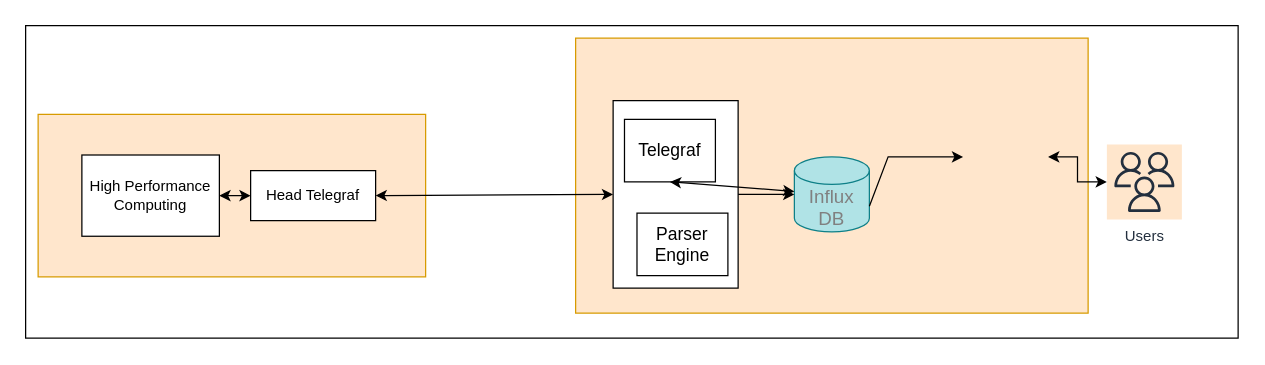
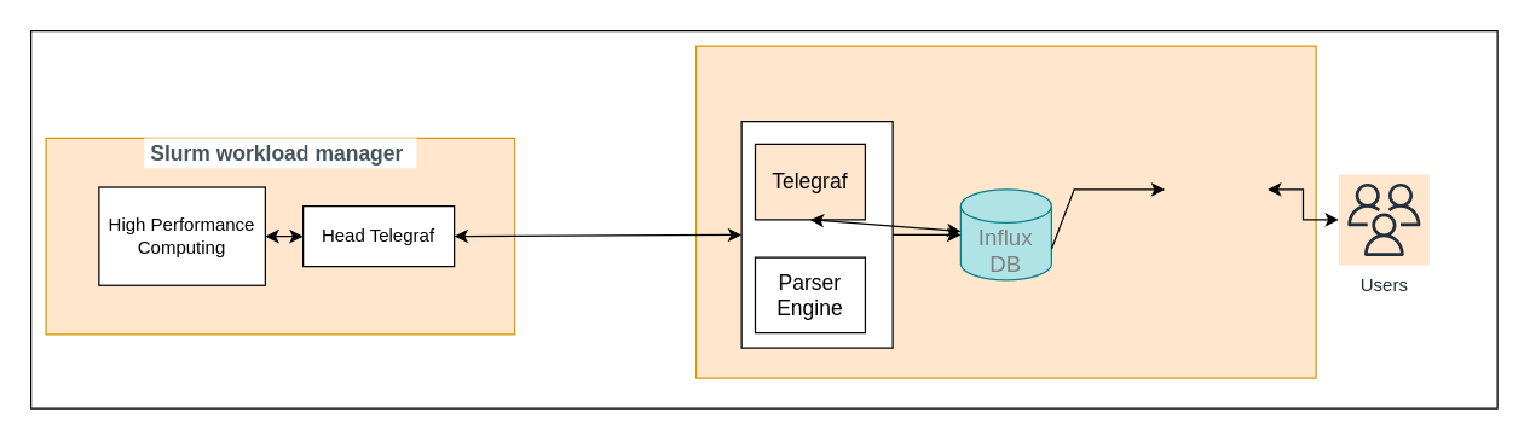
+ <mxCell id="8" value="&lt;h1 style=&quot;font-size: 14px&quot;&gt;&lt;span style=&quot;color: rgb(70 , 84 , 92)&quot;&gt;Slurm workload manager&lt;/span&gt;&amp;nbsp;&lt;/h1&gt;" style="text;html=1;align=center;verticalAlign=middle;whiteSpace=wrap;rounded=0;fillColor=#FFFFFF;" vertex="1" parent="4"><mxGeometry x="65" width="180" height="20" as="geometry" /></mxCell>
- <mxCell id="16" value="Telegraf" style="rounded=0;whiteSpace=wrap;html=1;labelBackgroundColor=none;fontFamily=Helvetica;fontSize=14;fillColor=#FFFFFF;" vertex="1" parent="14"><mxGeometry x="9.091" y="15" width="72.727" height="50" as="geometry" /></mxCell>
+ <mxCell id="16" value="Telegraf" style="rounded=0;whiteSpace=wrap;html=1;labelBackgroundColor=none;fontFamily=Helvetica;fontSize=14;fillColor=#ffe6cc;" vertex="1" parent="14"><mxGeometry x="9.091" y="15" width="72.727" height="50" as="geometry" /></mxCell>
- <mxCell id="17" value="Parser Engine" style="rounded=0;whiteSpace=wrap;html=1;labelBackgroundColor=none;fontFamily=Helvetica;fontSize=14;fillColor=#FFFFFF;" vertex="1" parent="14"><mxGeometry x="19.091" y="90" width="72.727" height="50" as="geometry" /></mxCell>
+ <mxCell id="17" value="Parser Engine" style="rounded=0;whiteSpace=wrap;html=1;labelBackgroundColor=none;fontFamily=Helvetica;fontSize=14;fillColor=#FFFFFF;" vertex="1" parent="14"><mxGeometry x="9.091" y="90" width="72.727" height="50" as="geometry" /></mxCell>
